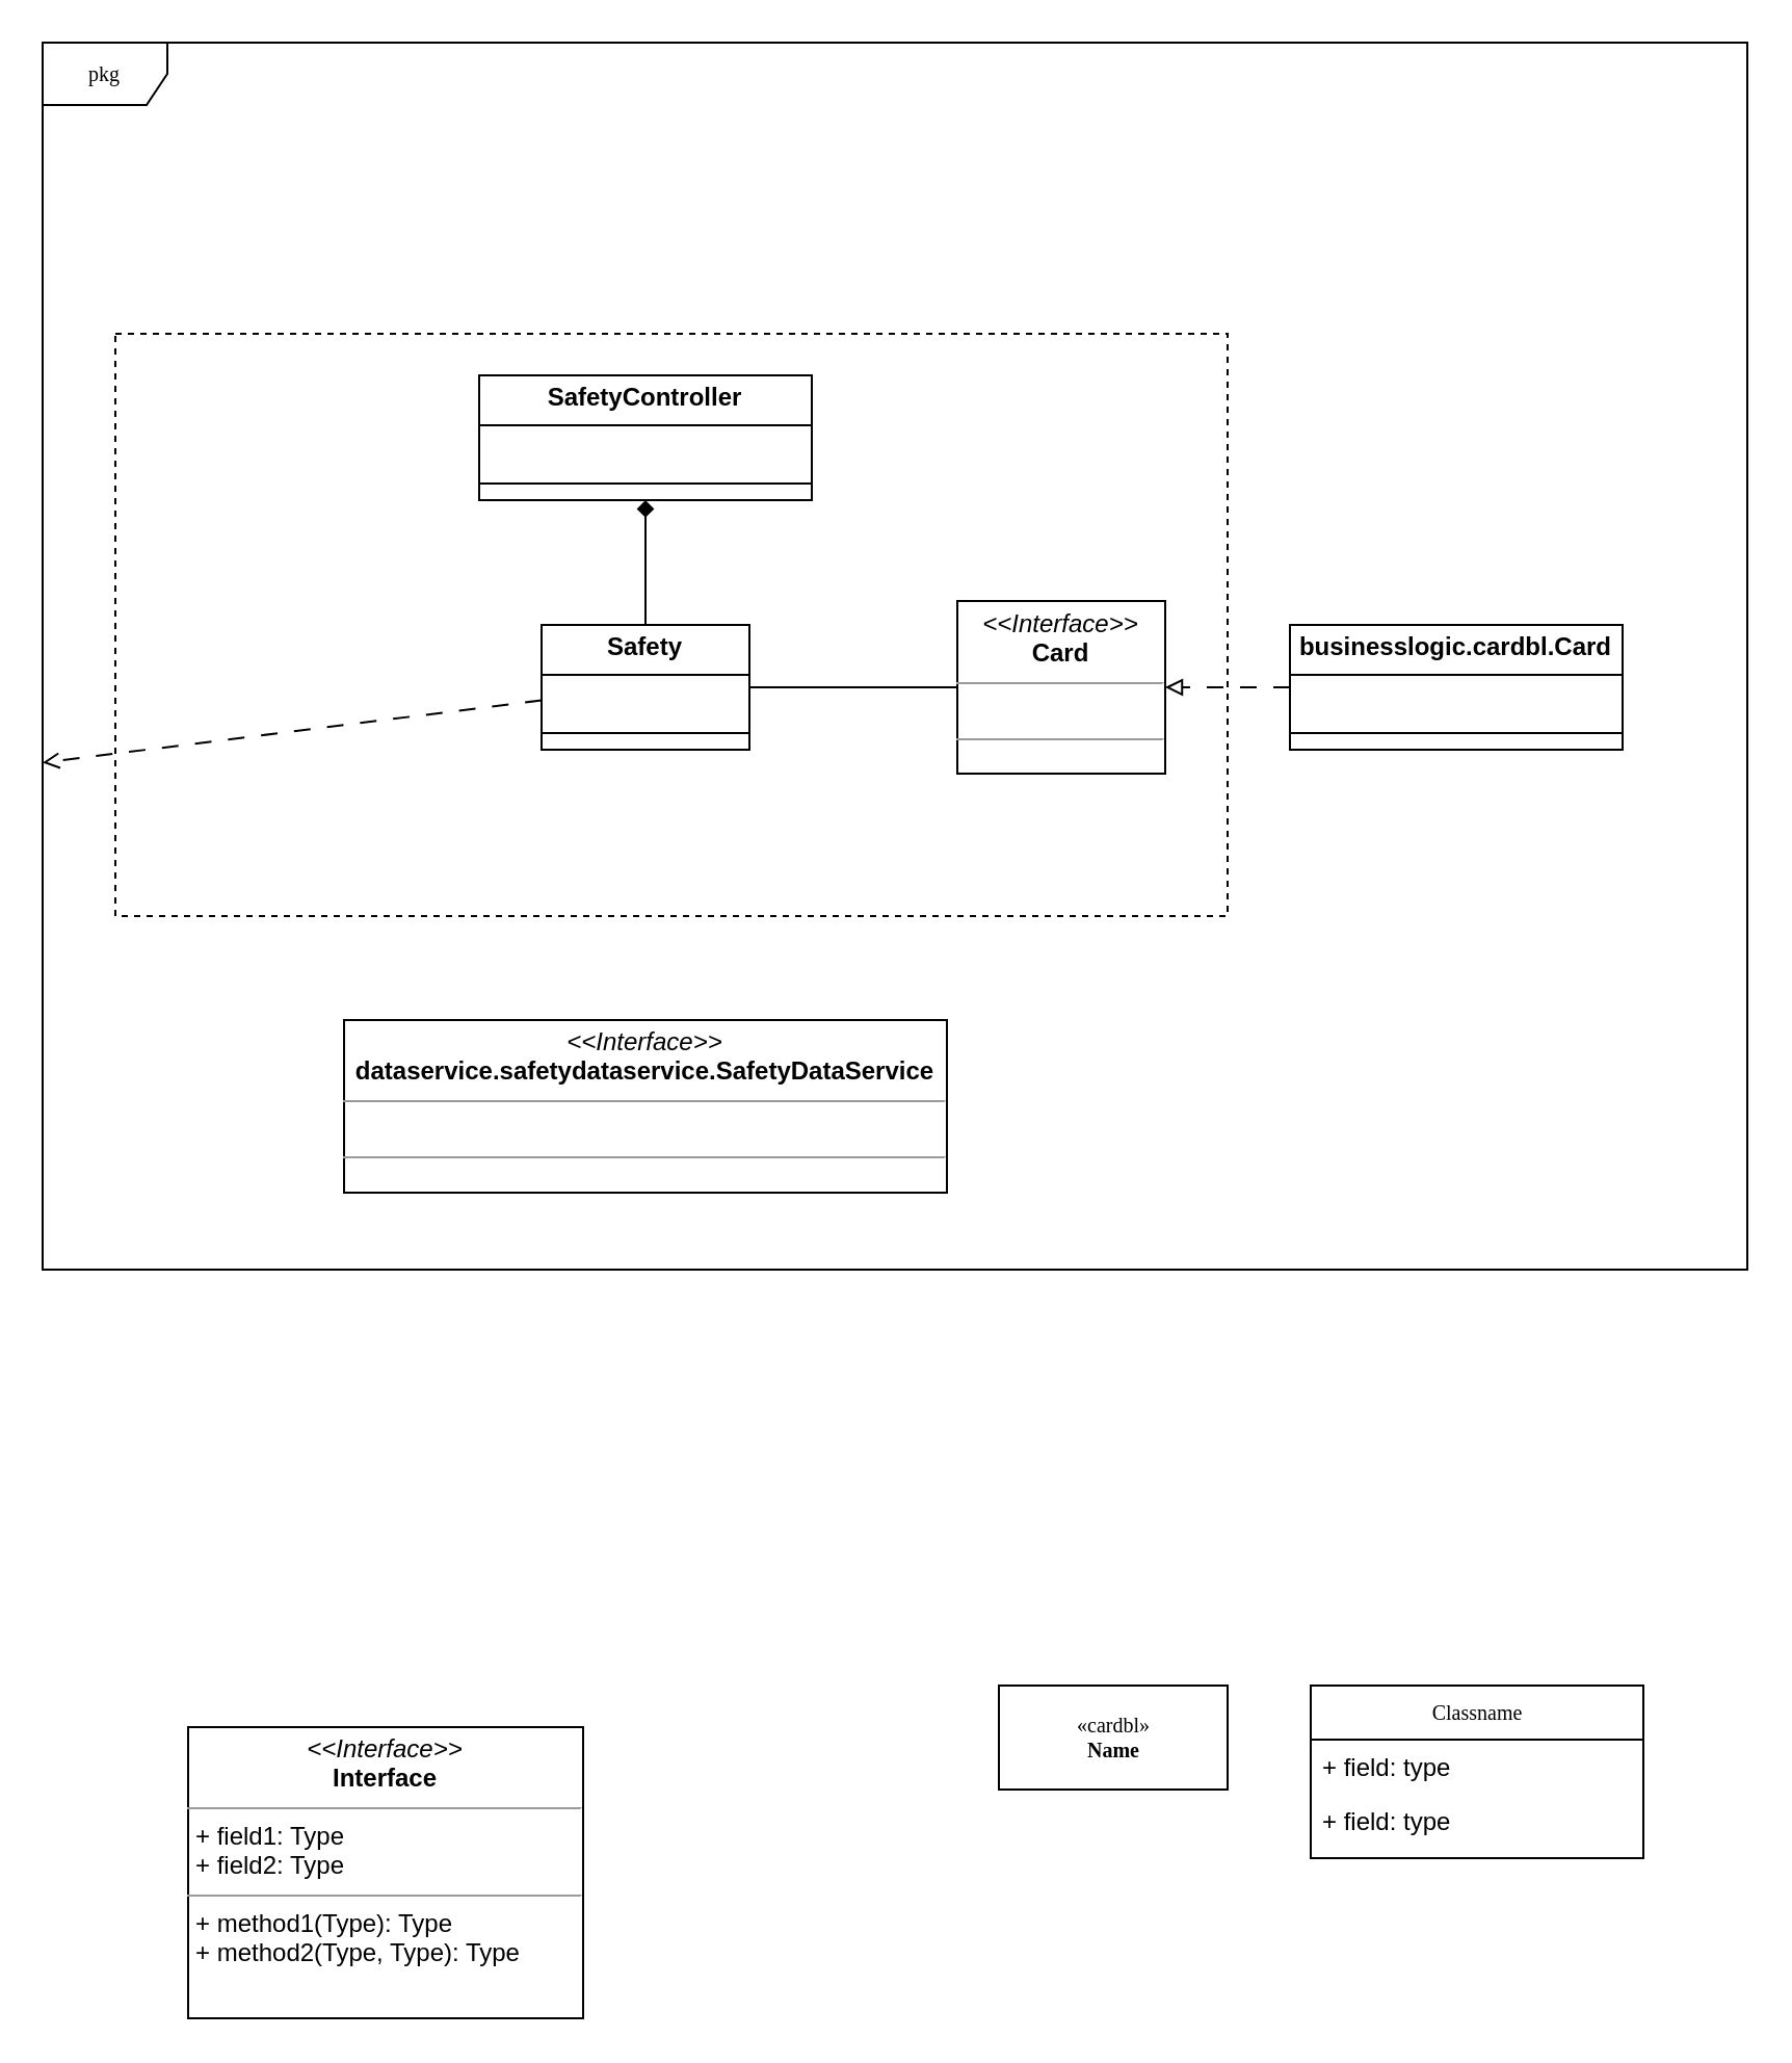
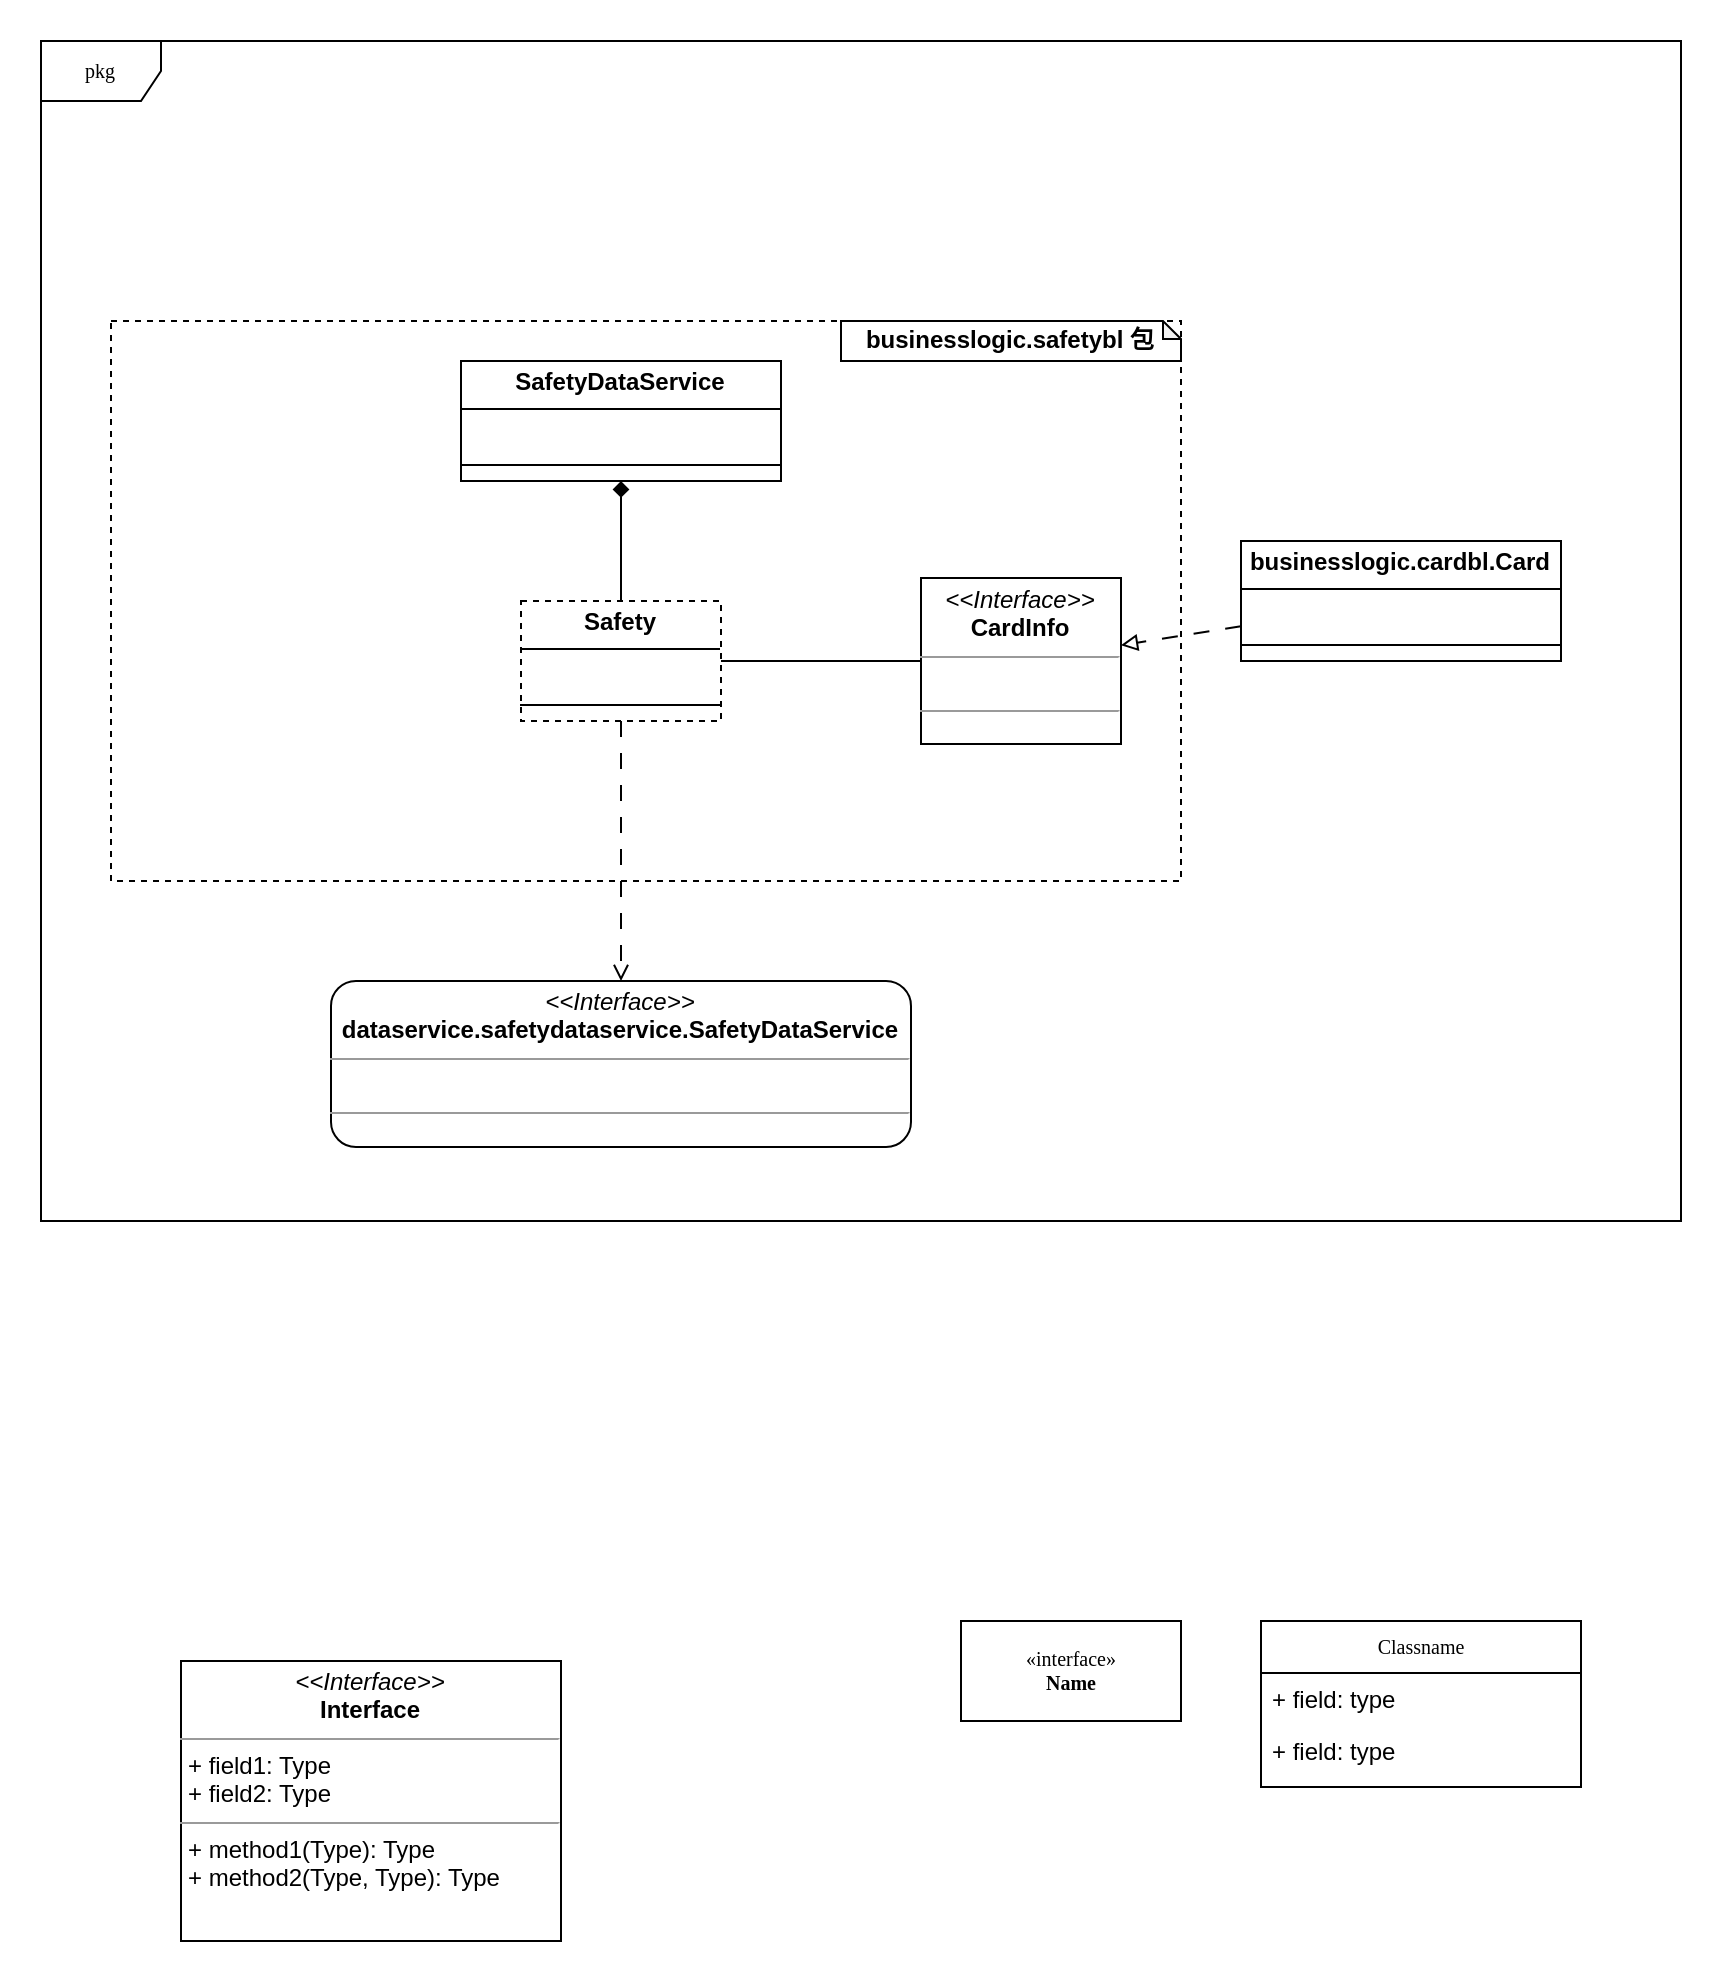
+ <mxCell id="19" value="&lt;b style=&quot;text-wrap: nowrap;&quot;&gt;businesslogic.safetybl 包&lt;/b&gt;" style="shape=note;whiteSpace=wrap;html=1;backgroundOutline=1;darkOpacity=0.05;size=9;" vertex="1" parent="7"><mxGeometry x="400" y="140" width="170" height="20" as="geometry" /></mxCell>
- <mxCell id="10" value="&lt;p style=&quot;margin:0px;margin-top:4px;text-align:center;&quot;&gt;&lt;b&gt;SafetyController&lt;/b&gt;&lt;br&gt;&lt;/p&gt;&lt;hr size=&quot;1&quot; style=&quot;border-style:solid;&quot;&gt;&lt;p style=&quot;margin:0px;margin-left:4px;&quot;&gt;&lt;br&gt;&lt;/p&gt;&lt;hr size=&quot;1&quot; style=&quot;border-style:solid;&quot;&gt;&lt;p style=&quot;margin:0px;margin-left:4px;&quot;&gt;&lt;br&gt;&lt;/p&gt;" style="verticalAlign=top;align=left;overflow=fill;html=1;whiteSpace=wrap;" vertex="1" parent="7"><mxGeometry x="210" y="160" width="160" height="60" as="geometry" /></mxCell>
+ <mxCell id="10" value="&lt;p style=&quot;margin:0px;margin-top:4px;text-align:center;&quot;&gt;&lt;b&gt;SafetyDataService&lt;/b&gt;&lt;br&gt;&lt;/p&gt;&lt;hr size=&quot;1&quot; style=&quot;border-style:solid;&quot;&gt;&lt;p style=&quot;margin:0px;margin-left:4px;&quot;&gt;&lt;br&gt;&lt;/p&gt;&lt;hr size=&quot;1&quot; style=&quot;border-style:solid;&quot;&gt;&lt;p style=&quot;margin:0px;margin-left:4px;&quot;&gt;&lt;br&gt;&lt;/p&gt;" style="verticalAlign=top;align=left;overflow=fill;html=1;whiteSpace=wrap;" vertex="1" parent="7"><mxGeometry x="210" y="160" width="160" height="60" as="geometry" /></mxCell>
- <mxCell id="16" value="&lt;p style=&quot;margin:0px;margin-top:4px;text-align:center;&quot;&gt;&lt;i&gt;&amp;lt;&amp;lt;Interface&amp;gt;&amp;gt;&lt;/i&gt;&lt;br&gt;&lt;b&gt;Card&lt;/b&gt;&lt;/p&gt;&lt;hr size=&quot;1&quot;&gt;&lt;p style=&quot;margin:0px;margin-left:4px;&quot;&gt;&lt;br&gt;&lt;/p&gt;&lt;hr size=&quot;1&quot;&gt;&lt;p style=&quot;margin:0px;margin-left:4px;&quot;&gt;&lt;br&gt;&lt;/p&gt;" style="verticalAlign=top;align=left;overflow=fill;fontSize=12;fontFamily=Helvetica;html=1;rounded=0;shadow=0;comic=0;labelBackgroundColor=none;strokeWidth=1" vertex="1" parent="7"><mxGeometry x="440" y="268.5" width="100" height="83" as="geometry" /></mxCell>
+ <mxCell id="16" value="&lt;p style=&quot;margin:0px;margin-top:4px;text-align:center;&quot;&gt;&lt;i&gt;&amp;lt;&amp;lt;Interface&amp;gt;&amp;gt;&lt;/i&gt;&lt;br&gt;&lt;b&gt;CardInfo&lt;/b&gt;&lt;/p&gt;&lt;hr size=&quot;1&quot;&gt;&lt;p style=&quot;margin:0px;margin-left:4px;&quot;&gt;&lt;br&gt;&lt;/p&gt;&lt;hr size=&quot;1&quot;&gt;&lt;p style=&quot;margin:0px;margin-left:4px;&quot;&gt;&lt;br&gt;&lt;/p&gt;" style="verticalAlign=top;align=left;overflow=fill;fontSize=12;fontFamily=Helvetica;html=1;rounded=0;shadow=0;comic=0;labelBackgroundColor=none;strokeWidth=1" vertex="1" parent="7"><mxGeometry x="440" y="268.5" width="100" height="83" as="geometry" /></mxCell>
- <mxCell id="14" value="&lt;p style=&quot;margin:0px;margin-top:4px;text-align:center;&quot;&gt;&lt;b&gt;Safety&lt;/b&gt;&lt;br&gt;&lt;/p&gt;&lt;hr size=&quot;1&quot; style=&quot;border-style:solid;&quot;&gt;&lt;p style=&quot;margin:0px;margin-left:4px;&quot;&gt;&lt;br&gt;&lt;/p&gt;&lt;hr size=&quot;1&quot; style=&quot;border-style:solid;&quot;&gt;&lt;p style=&quot;margin:0px;margin-left:4px;&quot;&gt;&lt;br&gt;&lt;/p&gt;" style="verticalAlign=top;align=left;overflow=fill;html=1;whiteSpace=wrap;" vertex="1" parent="7"><mxGeometry x="240" y="280" width="100" height="60" as="geometry" /></mxCell>
+ <mxCell id="14" value="&lt;p style=&quot;margin:0px;margin-top:4px;text-align:center;&quot;&gt;&lt;b&gt;Safety&lt;/b&gt;&lt;br&gt;&lt;/p&gt;&lt;hr size=&quot;1&quot; style=&quot;border-style:solid;&quot;&gt;&lt;p style=&quot;margin:0px;margin-left:4px;&quot;&gt;&lt;br&gt;&lt;/p&gt;&lt;hr size=&quot;1&quot; style=&quot;border-style:solid;&quot;&gt;&lt;p style=&quot;margin:0px;margin-left:4px;&quot;&gt;&lt;br&gt;&lt;/p&gt;" style="verticalAlign=top;align=left;overflow=fill;html=1;whiteSpace=wrap;dashed=1;" vertex="1" parent="7"><mxGeometry x="240" y="280" width="100" height="60" as="geometry" /></mxCell>
- <mxCell id="18" value="&lt;p style=&quot;margin:0px;margin-top:4px;text-align:center;&quot;&gt;&lt;b style=&quot;text-wrap: nowrap;&quot;&gt;businesslogic.cardbl.Card&lt;/b&gt;&lt;br&gt;&lt;/p&gt;&lt;hr size=&quot;1&quot; style=&quot;border-style:solid;&quot;&gt;&lt;p style=&quot;margin:0px;margin-left:4px;&quot;&gt;&lt;br&gt;&lt;/p&gt;&lt;hr size=&quot;1&quot; style=&quot;border-style:solid;&quot;&gt;&lt;p style=&quot;margin:0px;margin-left:4px;&quot;&gt;&lt;br&gt;&lt;/p&gt;" style="verticalAlign=top;align=left;overflow=fill;html=1;whiteSpace=wrap;" vertex="1" parent="7"><mxGeometry x="600" y="280" width="160" height="60" as="geometry" /></mxCell>
+ <mxCell id="18" value="&lt;p style=&quot;margin:0px;margin-top:4px;text-align:center;&quot;&gt;&lt;b style=&quot;text-wrap: nowrap;&quot;&gt;businesslogic.cardbl.Card&lt;/b&gt;&lt;br&gt;&lt;/p&gt;&lt;hr size=&quot;1&quot; style=&quot;border-style:solid;&quot;&gt;&lt;p style=&quot;margin:0px;margin-left:4px;&quot;&gt;&lt;br&gt;&lt;/p&gt;&lt;hr size=&quot;1&quot; style=&quot;border-style:solid;&quot;&gt;&lt;p style=&quot;margin:0px;margin-left:4px;&quot;&gt;&lt;br&gt;&lt;/p&gt;" style="verticalAlign=top;align=left;overflow=fill;html=1;whiteSpace=wrap;" vertex="1" parent="7"><mxGeometry x="600" y="250" width="160" height="60" as="geometry" /></mxCell>
- <mxCell id="12" value="" style="rounded=0;orthogonalLoop=1;jettySize=auto;html=1;endArrow=open;endFill=0;dashed=1;dashPattern=8 8;" edge="1" parent="7" source="14" target="8"><mxGeometry relative="1" as="geometry" /></mxCell>
+ <mxCell id="12" value="" style="rounded=0;orthogonalLoop=1;jettySize=auto;html=1;endArrow=open;endFill=0;dashed=1;dashPattern=8 8;" edge="1" parent="7" source="14" target="15"><mxGeometry relative="1" as="geometry" /></mxCell>
- <mxCell id="15" value="&lt;p style=&quot;margin:0px;margin-top:4px;text-align:center;&quot;&gt;&lt;i&gt;&amp;lt;&amp;lt;Interface&amp;gt;&amp;gt;&lt;/i&gt;&lt;br&gt;&lt;b&gt;dataservice.safetydataservice.SafetyDataService&lt;/b&gt;&lt;/p&gt;&lt;hr size=&quot;1&quot;&gt;&lt;p style=&quot;margin:0px;margin-left:4px;&quot;&gt;&lt;br&gt;&lt;/p&gt;&lt;hr size=&quot;1&quot;&gt;&lt;p style=&quot;margin:0px;margin-left:4px;&quot;&gt;&lt;br&gt;&lt;/p&gt;" style="verticalAlign=top;align=left;overflow=fill;fontSize=12;fontFamily=Helvetica;html=1;rounded=0;shadow=0;comic=0;labelBackgroundColor=none;strokeWidth=1" vertex="1" parent="7"><mxGeometry x="145" y="470" width="290" height="83" as="geometry" /></mxCell>
+ <mxCell id="15" value="&lt;p style=&quot;margin:0px;margin-top:4px;text-align:center;&quot;&gt;&lt;i&gt;&amp;lt;&amp;lt;Interface&amp;gt;&amp;gt;&lt;/i&gt;&lt;br&gt;&lt;b&gt;dataservice.safetydataservice.SafetyDataService&lt;/b&gt;&lt;/p&gt;&lt;hr size=&quot;1&quot;&gt;&lt;p style=&quot;margin:0px;margin-left:4px;&quot;&gt;&lt;br&gt;&lt;/p&gt;&lt;hr size=&quot;1&quot;&gt;&lt;p style=&quot;margin:0px;margin-left:4px;&quot;&gt;&lt;br&gt;&lt;/p&gt;" style="verticalAlign=top;align=left;overflow=fill;fontSize=12;fontFamily=Helvetica;html=1;shadow=0;comic=0;labelBackgroundColor=none;strokeWidth=1;rounded=1;" vertex="1" parent="7"><mxGeometry x="145" y="470" width="290" height="83" as="geometry" /></mxCell>
- <mxCell id="5" value="&amp;laquo;cardbl&amp;raquo;&lt;br&gt;&lt;b&gt;Name&lt;/b&gt;" style="html=1;rounded=0;shadow=0;comic=0;labelBackgroundColor=none;strokeWidth=1;fontFamily=Verdana;fontSize=10;align=center;" parent="1" vertex="1"><mxGeometry x="480" y="810" width="110" height="50" as="geometry" /></mxCell>
+ <mxCell id="5" value="&amp;laquo;interface&amp;raquo;&lt;br&gt;&lt;b&gt;Name&lt;/b&gt;" style="html=1;rounded=0;shadow=0;comic=0;labelBackgroundColor=none;strokeWidth=1;fontFamily=Verdana;fontSize=10;align=center;" parent="1" vertex="1"><mxGeometry x="480" y="810" width="110" height="50" as="geometry" /></mxCell>
